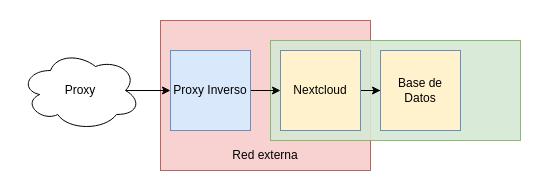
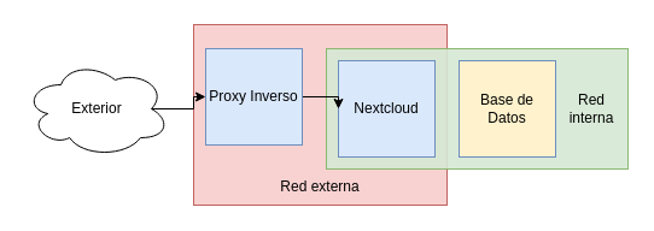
- <mxCell id="9" value="Proxy" style="ellipse;shape=cloud;whiteSpace=wrap;html=1;" vertex="1" parent="1"><mxGeometry x="20" y="50" width="120" height="80" as="geometry" /></mxCell>
+ <mxCell id="9" value="Exterior" style="ellipse;shape=cloud;whiteSpace=wrap;html=1;" vertex="1" parent="1"><mxGeometry x="20" y="50" width="120" height="80" as="geometry" /></mxCell>
- <mxCell id="11" value="Proxy Inverso" style="whiteSpace=wrap;html=1;aspect=fixed;fillColor=#dae8fc;strokeColor=#6c8ebf;" vertex="1" parent="1"><mxGeometry x="170" y="50" width="80" height="80" as="geometry" /></mxCell>
+ <mxCell id="11" value="Proxy Inverso" style="whiteSpace=wrap;html=1;aspect=fixed;fillColor=#dae8fc;strokeColor=#6c8ebf;" vertex="1" parent="1"><mxGeometry x="170" y="40" width="80" height="80" as="geometry" /></mxCell>
- <mxCell id="5" value="Nextcloud" style="whiteSpace=wrap;html=1;aspect=fixed;fillColor=#fff2cc;strokeColor=#6c8ebf;" parent="1" vertex="1"><mxGeometry x="280" y="50" width="80" height="80" as="geometry" /></mxCell>
+ <mxCell id="5" value="Nextcloud" style="whiteSpace=wrap;html=1;aspect=fixed;fillColor=#dae8fc;strokeColor=#6c8ebf;" parent="1" vertex="1"><mxGeometry x="280" y="50" width="80" height="80" as="geometry" /></mxCell>
- <mxCell id="4" style="edgeStyle=orthogonalEdgeStyle;rounded=0;orthogonalLoop=1;jettySize=auto;html=1;entryX=0;entryY=0.5;entryDx=0;entryDy=0;" edge="1" parent="1" source="5" target="6"><mxGeometry relative="1" as="geometry" /></mxCell>
+ <mxCell id="7" value="Red interna" style="text;html=1;whiteSpace=wrap;strokeColor=none;fillColor=none;align=center;verticalAlign=middle;rounded=0;" vertex="1" parent="1"><mxGeometry x="460" y="75" width="60" height="30" as="geometry" /></mxCell>
